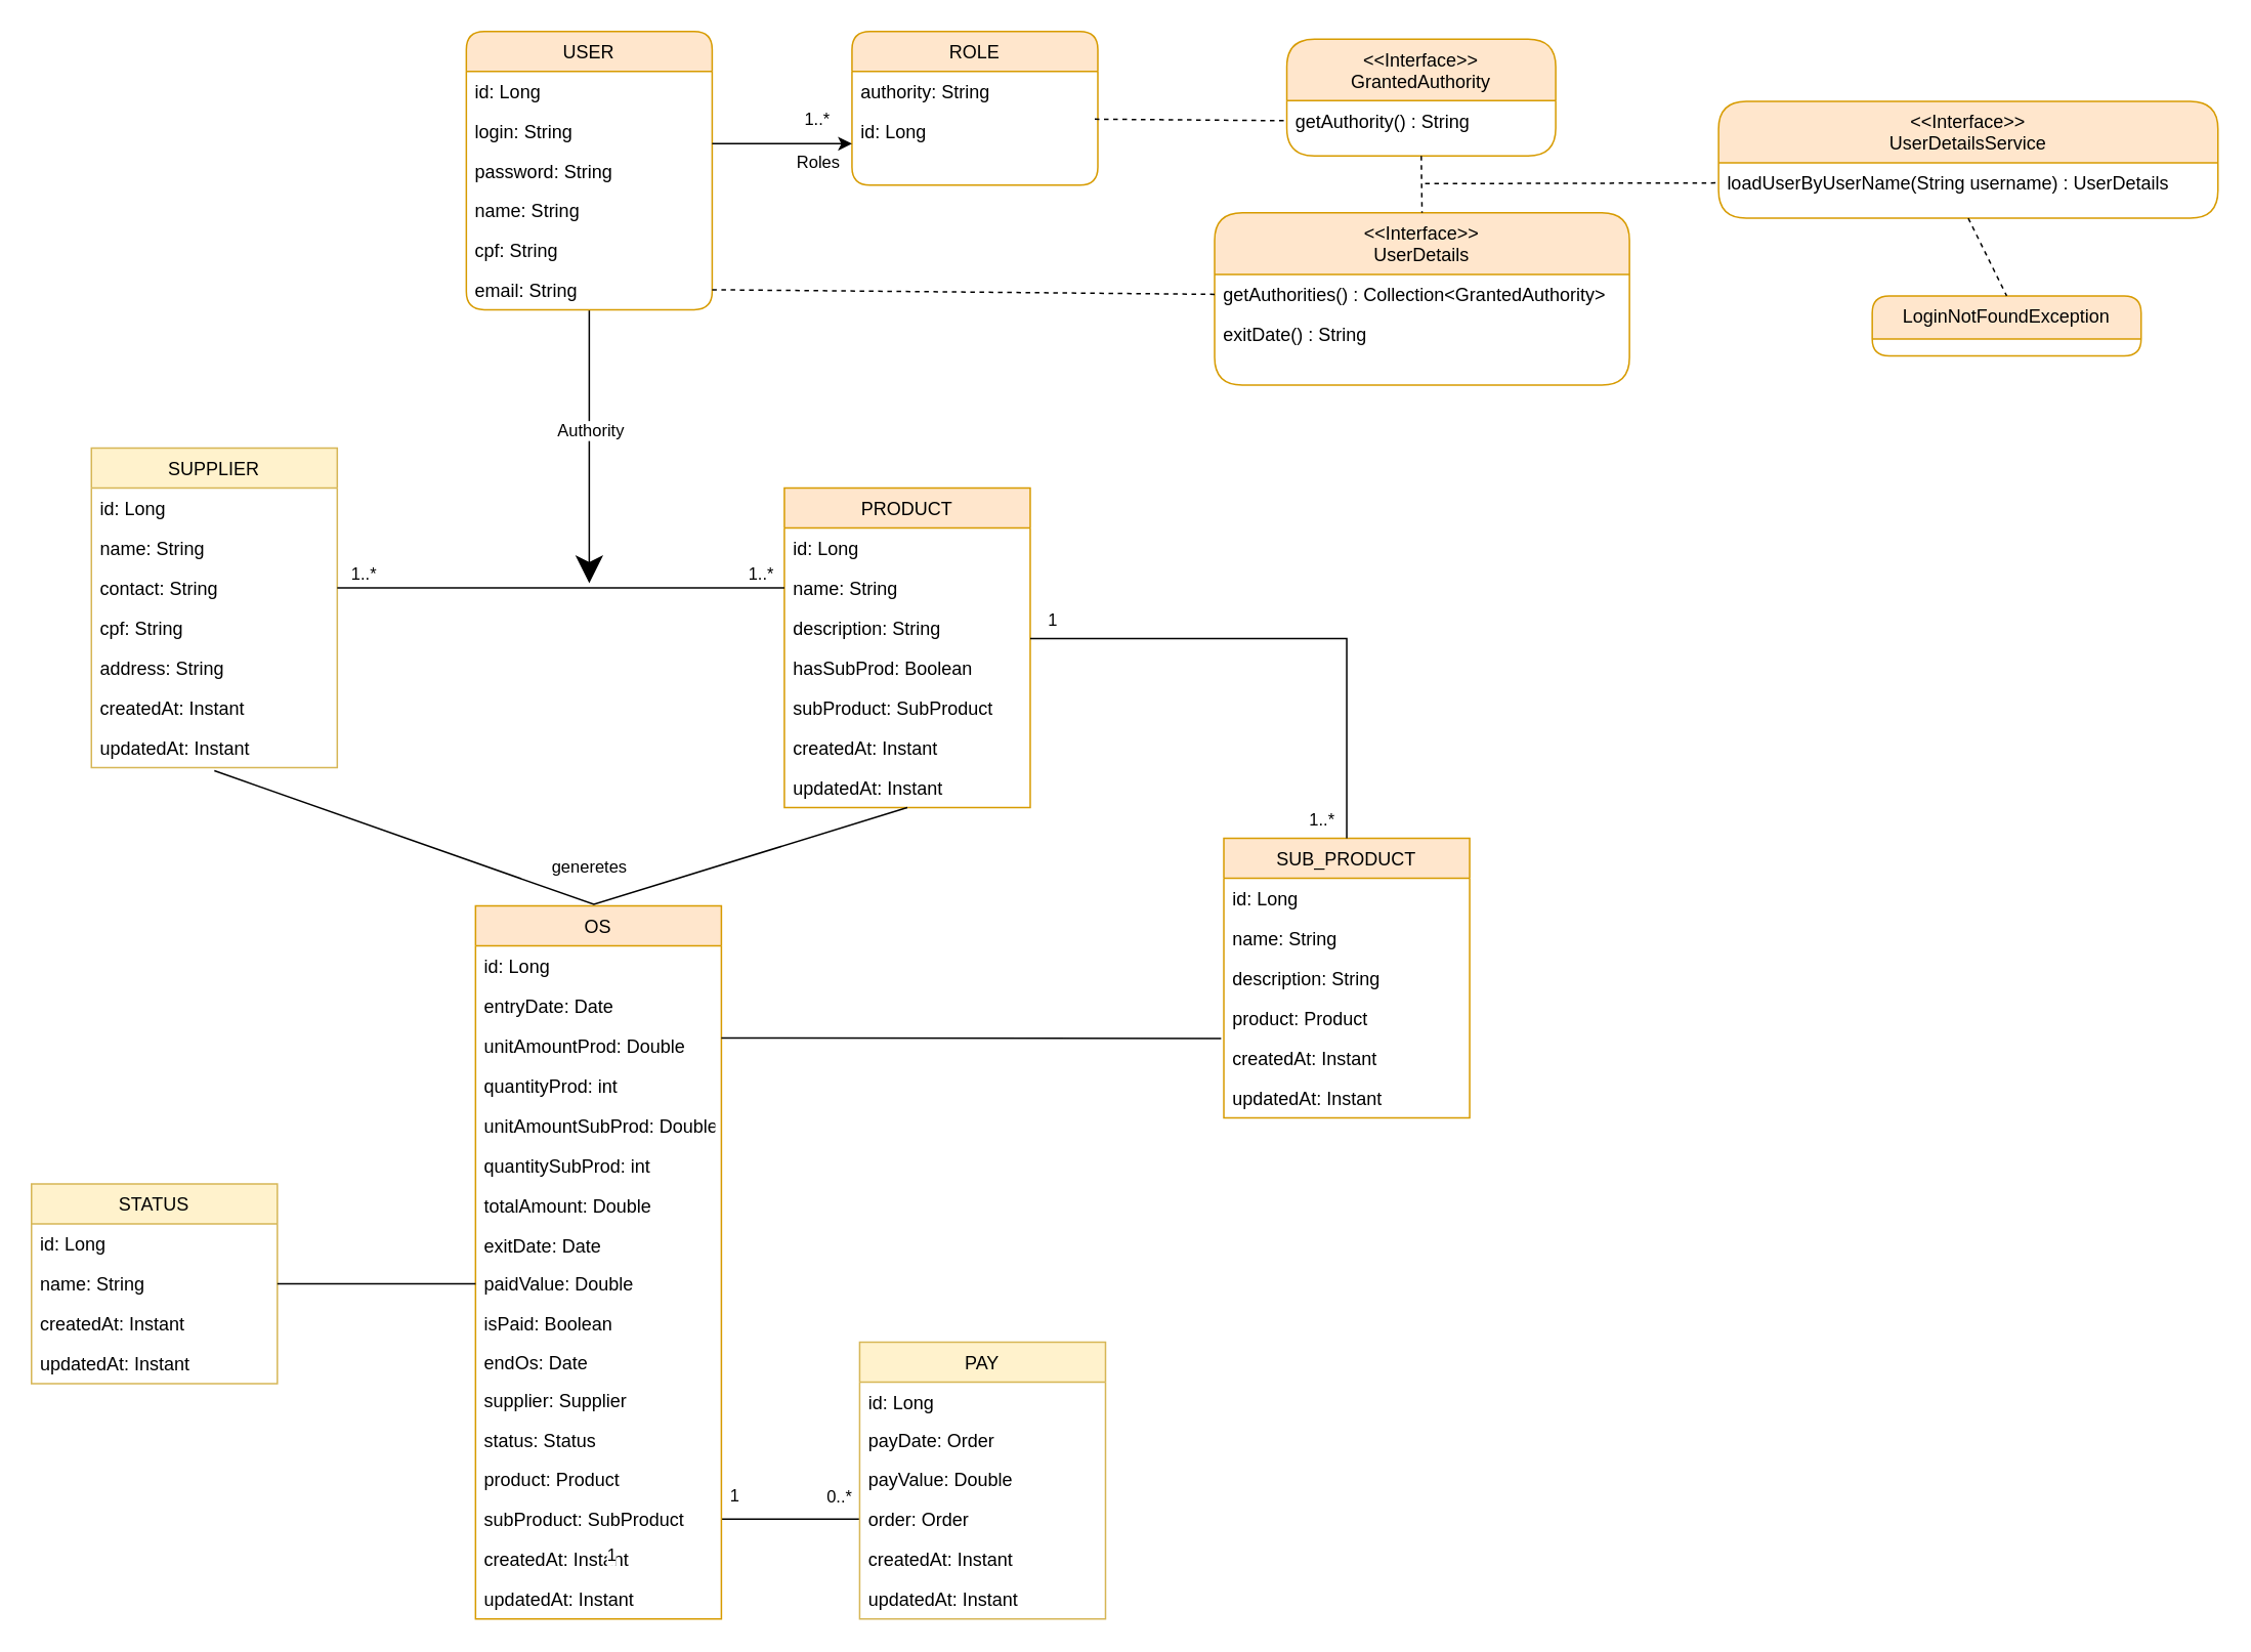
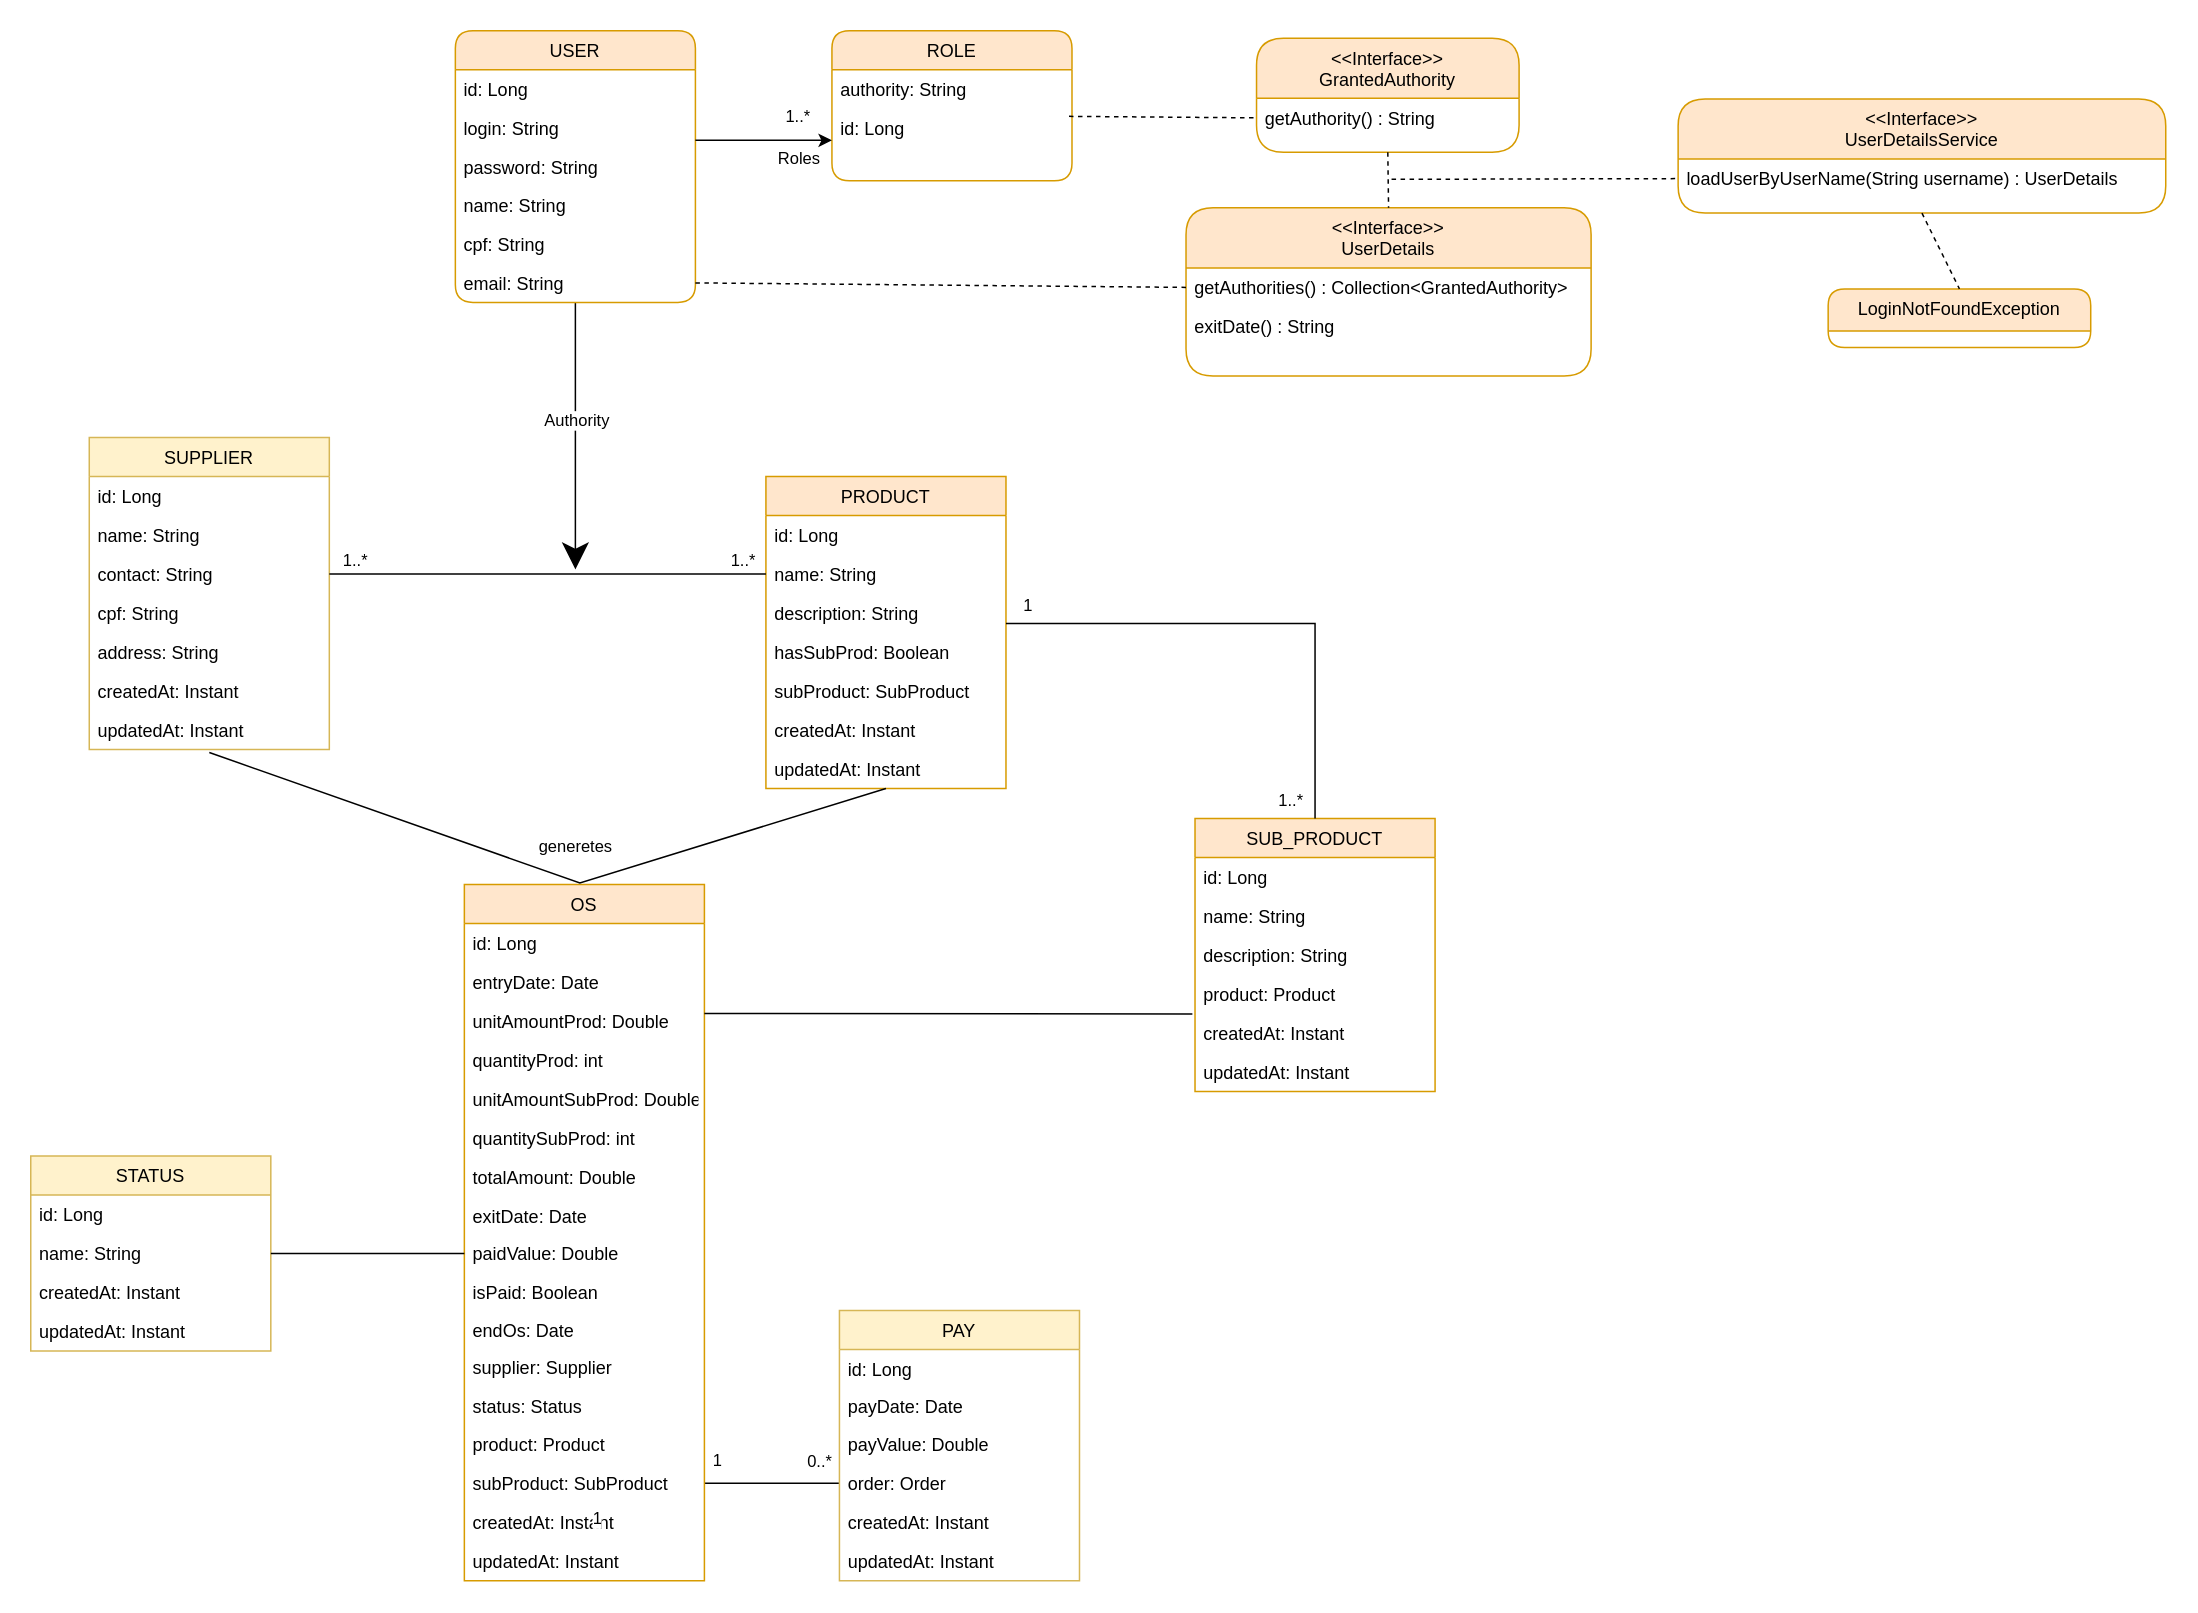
- <mxCell id="42" value="payDate: Order" style="text;align=left;verticalAlign=top;spacingLeft=4;spacingRight=4;overflow=hidden;rotatable=0;points=[[0,0.5],[1,0.5]];portConstraint=eastwest;rounded=0;shadow=0;html=0;" vertex="1" parent="40"><mxGeometry y="51" width="160" height="25" as="geometry" /></mxCell>
+ <mxCell id="42" value="payDate: Date" style="text;align=left;verticalAlign=top;spacingLeft=4;spacingRight=4;overflow=hidden;rotatable=0;points=[[0,0.5],[1,0.5]];portConstraint=eastwest;rounded=0;shadow=0;html=0;" vertex="1" parent="40"><mxGeometry y="51" width="160" height="25" as="geometry" /></mxCell>
